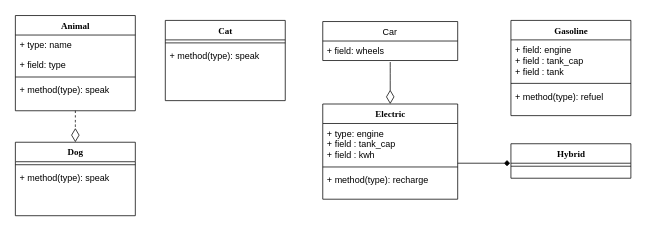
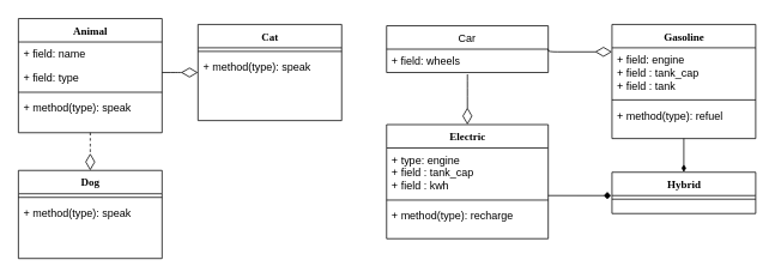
+ <mxCell id="28" style="edgeStyle=elbowEdgeStyle;html=1;labelBackgroundColor=none;startFill=0;startSize=8;endArrow=diamondThin;endFill=0;endSize=16;fontFamily=Verdana;fontSize=12;elbow=vertical;exitX=1;exitY=0.5;exitDx=0;exitDy=0;" edge="1" parent="1" source="19" target="16"><mxGeometry relative="1" as="geometry"><mxPoint x="190" y="90" as="sourcePoint" /><mxPoint x="660" y="57" as="targetPoint" /><Array as="points"><mxPoint x="690" y="57" /></Array></mxGeometry></mxCell>
- <mxCell id="3" value="+ type: name" style="text;html=1;strokeColor=none;fillColor=none;align=left;verticalAlign=top;spacingLeft=4;spacingRight=4;whiteSpace=wrap;overflow=hidden;rotatable=0;points=[[0,0.5],[1,0.5]];portConstraint=eastwest;" parent="2" vertex="1"><mxGeometry y="26" width="160" height="26" as="geometry" /></mxCell>
+ <mxCell id="3" value="+ field: name" style="text;html=1;strokeColor=none;fillColor=none;align=left;verticalAlign=top;spacingLeft=4;spacingRight=4;whiteSpace=wrap;overflow=hidden;rotatable=0;points=[[0,0.5],[1,0.5]];portConstraint=eastwest;" parent="2" vertex="1"><mxGeometry y="26" width="160" height="26" as="geometry" /></mxCell>
+ <mxCell id="13" style="edgeStyle=elbowEdgeStyle;html=1;labelBackgroundColor=none;startFill=0;startSize=8;endArrow=diamondThin;endFill=0;endSize=16;fontFamily=Verdana;fontSize=12;elbow=vertical;" parent="1" source="2" target="7" edge="1"><mxGeometry relative="1" as="geometry"><mxPoint x="180" y="196.882" as="sourcePoint" /></mxGeometry></mxCell>
+ <mxCell id="30" value="" style="endArrow=diamondThin;html=1;entryX=0.5;entryY=0;entryDx=0;entryDy=0;exitX=0.5;exitY=1;exitDx=0;exitDy=0;endFill=1;" edge="1" parent="1" source="15" target="25"><mxGeometry width="50" height="50" relative="1" as="geometry"><mxPoint x="130" y="357" as="sourcePoint" /><mxPoint x="180" y="307" as="targetPoint" /></mxGeometry></mxCell>
